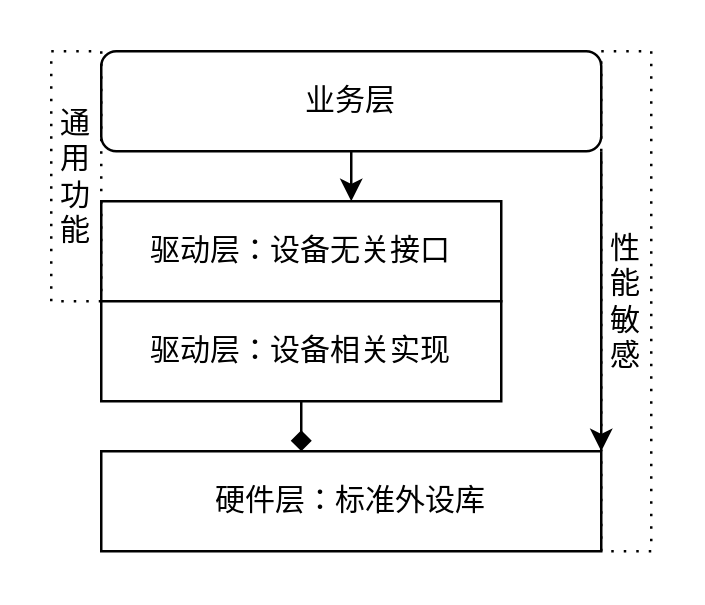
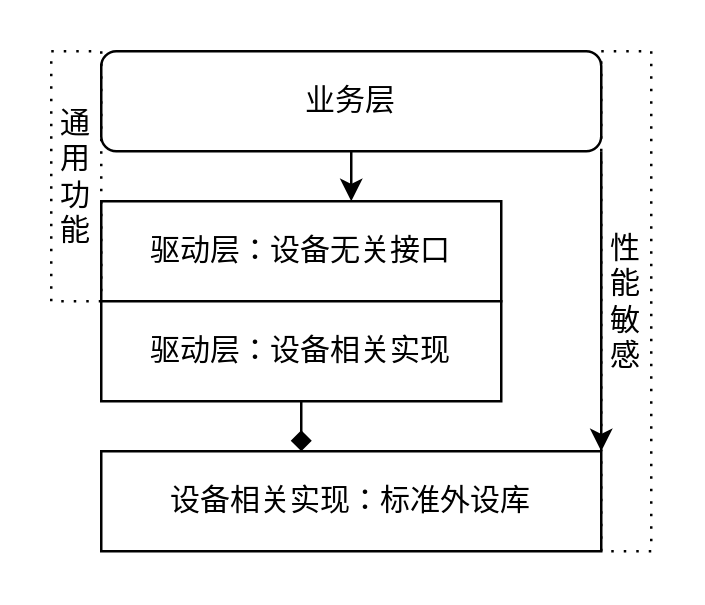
- <mxCell id="3" value="&lt;font face=&quot;宋体&quot;&gt;硬件层：标准外设库&lt;/font&gt;" style="rounded=0;whiteSpace=wrap;html=1;strokeColor=default;" vertex="1" parent="2"><mxGeometry x="20" y="160" width="200" height="40" as="geometry" /></mxCell>
+ <mxCell id="3" value="&lt;font face=&quot;宋体&quot;&gt;设备相关实现：标准外设库&lt;/font&gt;" style="rounded=0;whiteSpace=wrap;html=1;strokeColor=default;" vertex="1" parent="2"><mxGeometry x="20" y="160" width="200" height="40" as="geometry" /></mxCell>
